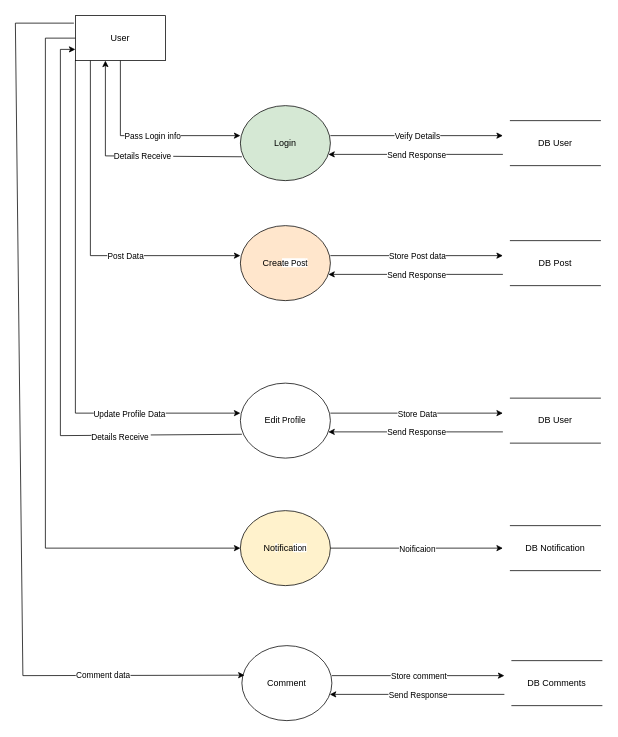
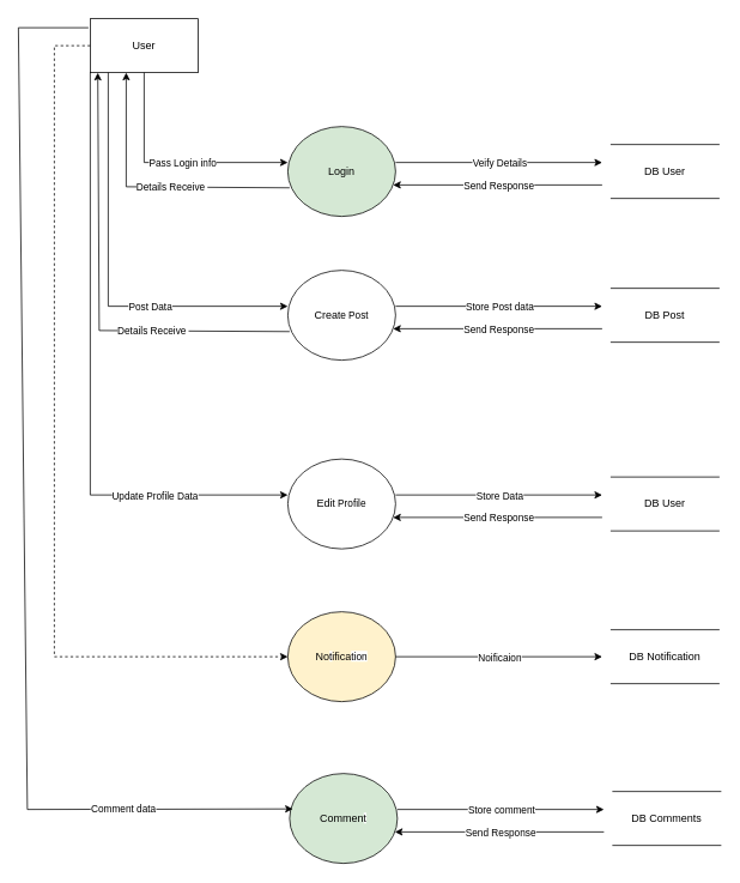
- <mxCell id="12" value="Crea&lt;span style=&quot;font-size: 11px; text-wrap: nowrap; background-color: rgb(255, 255, 255);&quot;&gt;te Pos&lt;/span&gt;&lt;span style=&quot;font-size: 11px; text-wrap: nowrap; background-color: rgb(255, 255, 255);&quot;&gt;t&lt;/span&gt;" style="ellipse;whiteSpace=wrap;html=1;fillColor=#ffe6cc;" vertex="1" parent="1"><mxGeometry x="320" y="300" width="120" height="100" as="geometry" /></mxCell>
+ <mxCell id="12" value="Crea&lt;span style=&quot;font-size: 11px; text-wrap: nowrap; background-color: rgb(255, 255, 255);&quot;&gt;te Pos&lt;/span&gt;&lt;span style=&quot;font-size: 11px; text-wrap: nowrap; background-color: rgb(255, 255, 255);&quot;&gt;t&lt;/span&gt;" style="ellipse;whiteSpace=wrap;html=1;" vertex="1" parent="1"><mxGeometry x="320" y="300" width="120" height="100" as="geometry" /></mxCell>
+ <mxCell id="17" value="" style="endArrow=classic;html=1;rounded=0;entryX=0.07;entryY=1.003;entryDx=0;entryDy=0;entryPerimeter=0;exitX=0.017;exitY=0.682;exitDx=0;exitDy=0;exitPerimeter=0;" edge="1" parent="1" source="12" target="2"><mxGeometry relative="1" as="geometry"><mxPoint x="310.36" y="367.4" as="sourcePoint" /><mxPoint x="140.04" y="240" as="targetPoint" /><Array as="points"><mxPoint x="110" y="367" /></Array></mxGeometry></mxCell>
+ <mxCell id="18" value="Details Receive&amp;nbsp;" style="edgeLabel;resizable=0;html=1;;align=center;verticalAlign=middle;" connectable="0" vertex="1" parent="17"><mxGeometry relative="1" as="geometry"><mxPoint x="60" y="37" as="offset" /></mxGeometry></mxCell>
- <mxCell id="26" value="" style="endArrow=classic;html=1;rounded=0;exitX=0.017;exitY=0.682;exitDx=0;exitDy=0;exitPerimeter=0;entryX=0;entryY=0.75;entryDx=0;entryDy=0;" edge="1" parent="1" source="21" target="2"><mxGeometry relative="1" as="geometry"><mxPoint x="310.36" y="577.4" as="sourcePoint" /><mxPoint x="70" y="60" as="targetPoint" /><Array as="points"><mxPoint x="80" y="580" /><mxPoint x="80" y="65" /></Array></mxGeometry></mxCell>
- <mxCell id="27" value="Details Receive&amp;nbsp;" style="edgeLabel;resizable=0;html=1;;align=center;verticalAlign=middle;" connectable="0" vertex="1" parent="26"><mxGeometry relative="1" as="geometry"><mxPoint x="80" y="148" as="offset" /></mxGeometry></mxCell>
- <mxCell id="31" value="" style="endArrow=classic;html=1;rounded=0;entryX=0;entryY=0.5;entryDx=0;entryDy=0;exitX=0;exitY=0.5;exitDx=0;exitDy=0;" edge="1" parent="1" source="2" target="30"><mxGeometry relative="1" as="geometry"><mxPoint x="160" y="620" as="sourcePoint" /><mxPoint x="320" y="720" as="targetPoint" /><Array as="points"><mxPoint x="60" y="50" /><mxPoint x="60" y="730" /></Array></mxGeometry></mxCell>
+ <mxCell id="31" value="" style="endArrow=classic;html=1;rounded=0;entryX=0;entryY=0.5;entryDx=0;entryDy=0;exitX=0;exitY=0.5;exitDx=0;exitDy=0;dashed=1;" edge="1" parent="1" source="2" target="30"><mxGeometry relative="1" as="geometry"><mxPoint x="160" y="620" as="sourcePoint" /><mxPoint x="320" y="720" as="targetPoint" /><Array as="points"><mxPoint x="60" y="50" /><mxPoint x="60" y="730" /></Array></mxGeometry></mxCell>
- <mxCell id="38" value="Commen&lt;span style=&quot;font-size: 11px; text-wrap: nowrap; background-color: rgb(255, 255, 255);&quot;&gt;t&lt;/span&gt;" style="ellipse;whiteSpace=wrap;html=1;" vertex="1" parent="1"><mxGeometry x="322" y="860" width="120" height="100" as="geometry" /></mxCell>
+ <mxCell id="38" value="Commen&lt;span style=&quot;font-size: 11px; text-wrap: nowrap; background-color: rgb(255, 255, 255);&quot;&gt;t&lt;/span&gt;" style="ellipse;whiteSpace=wrap;html=1;fillColor=#d5e8d4;" vertex="1" parent="1"><mxGeometry x="322" y="860" width="120" height="100" as="geometry" /></mxCell>
